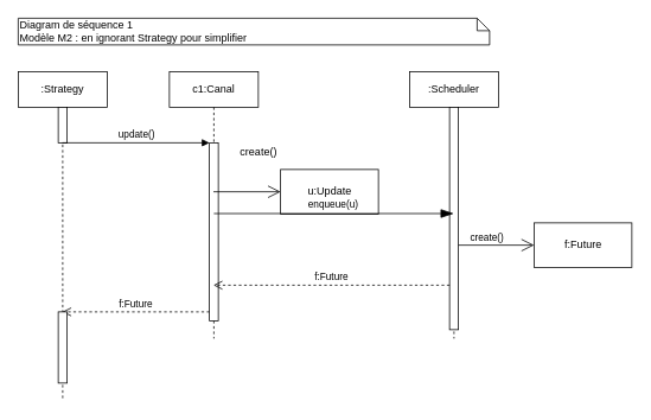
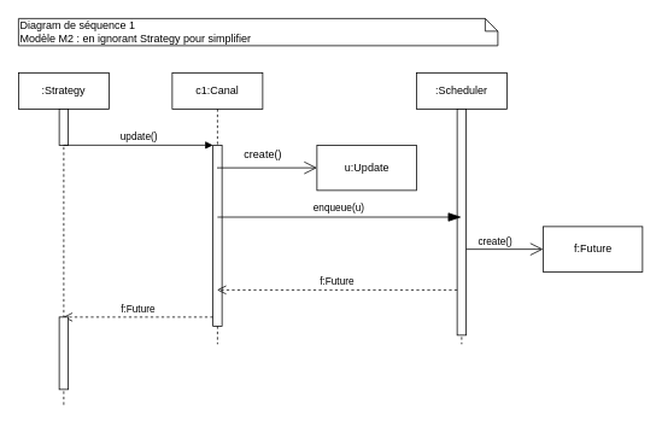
- <mxCell id="10" value="u:Update" style="html=1;" parent="1" vertex="1"><mxGeometry x="315" y="190" width="110" height="50" as="geometry" /></mxCell>
+ <mxCell id="10" value="u:Update" style="html=1;" parent="1" vertex="1"><mxGeometry x="350" y="160" width="110" height="50" as="geometry" /></mxCell>
